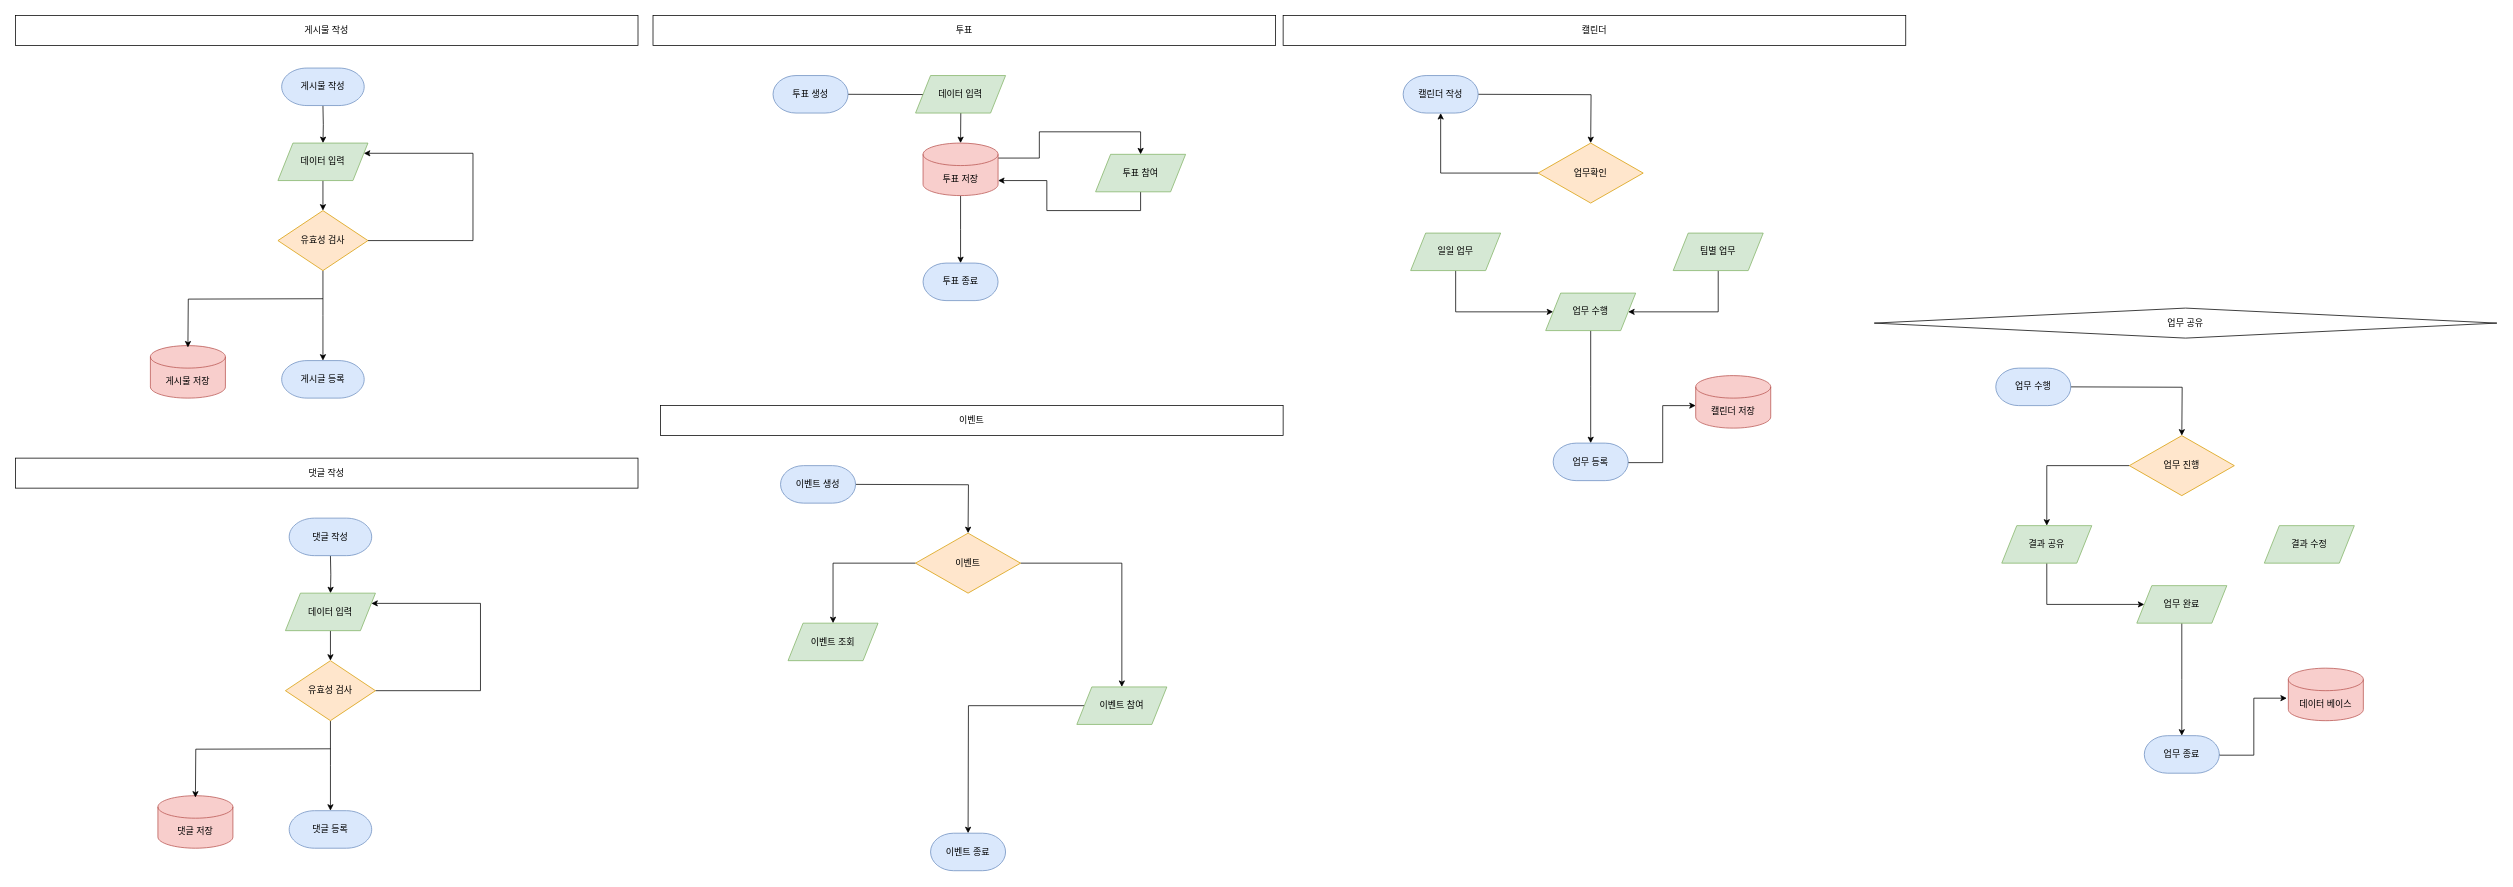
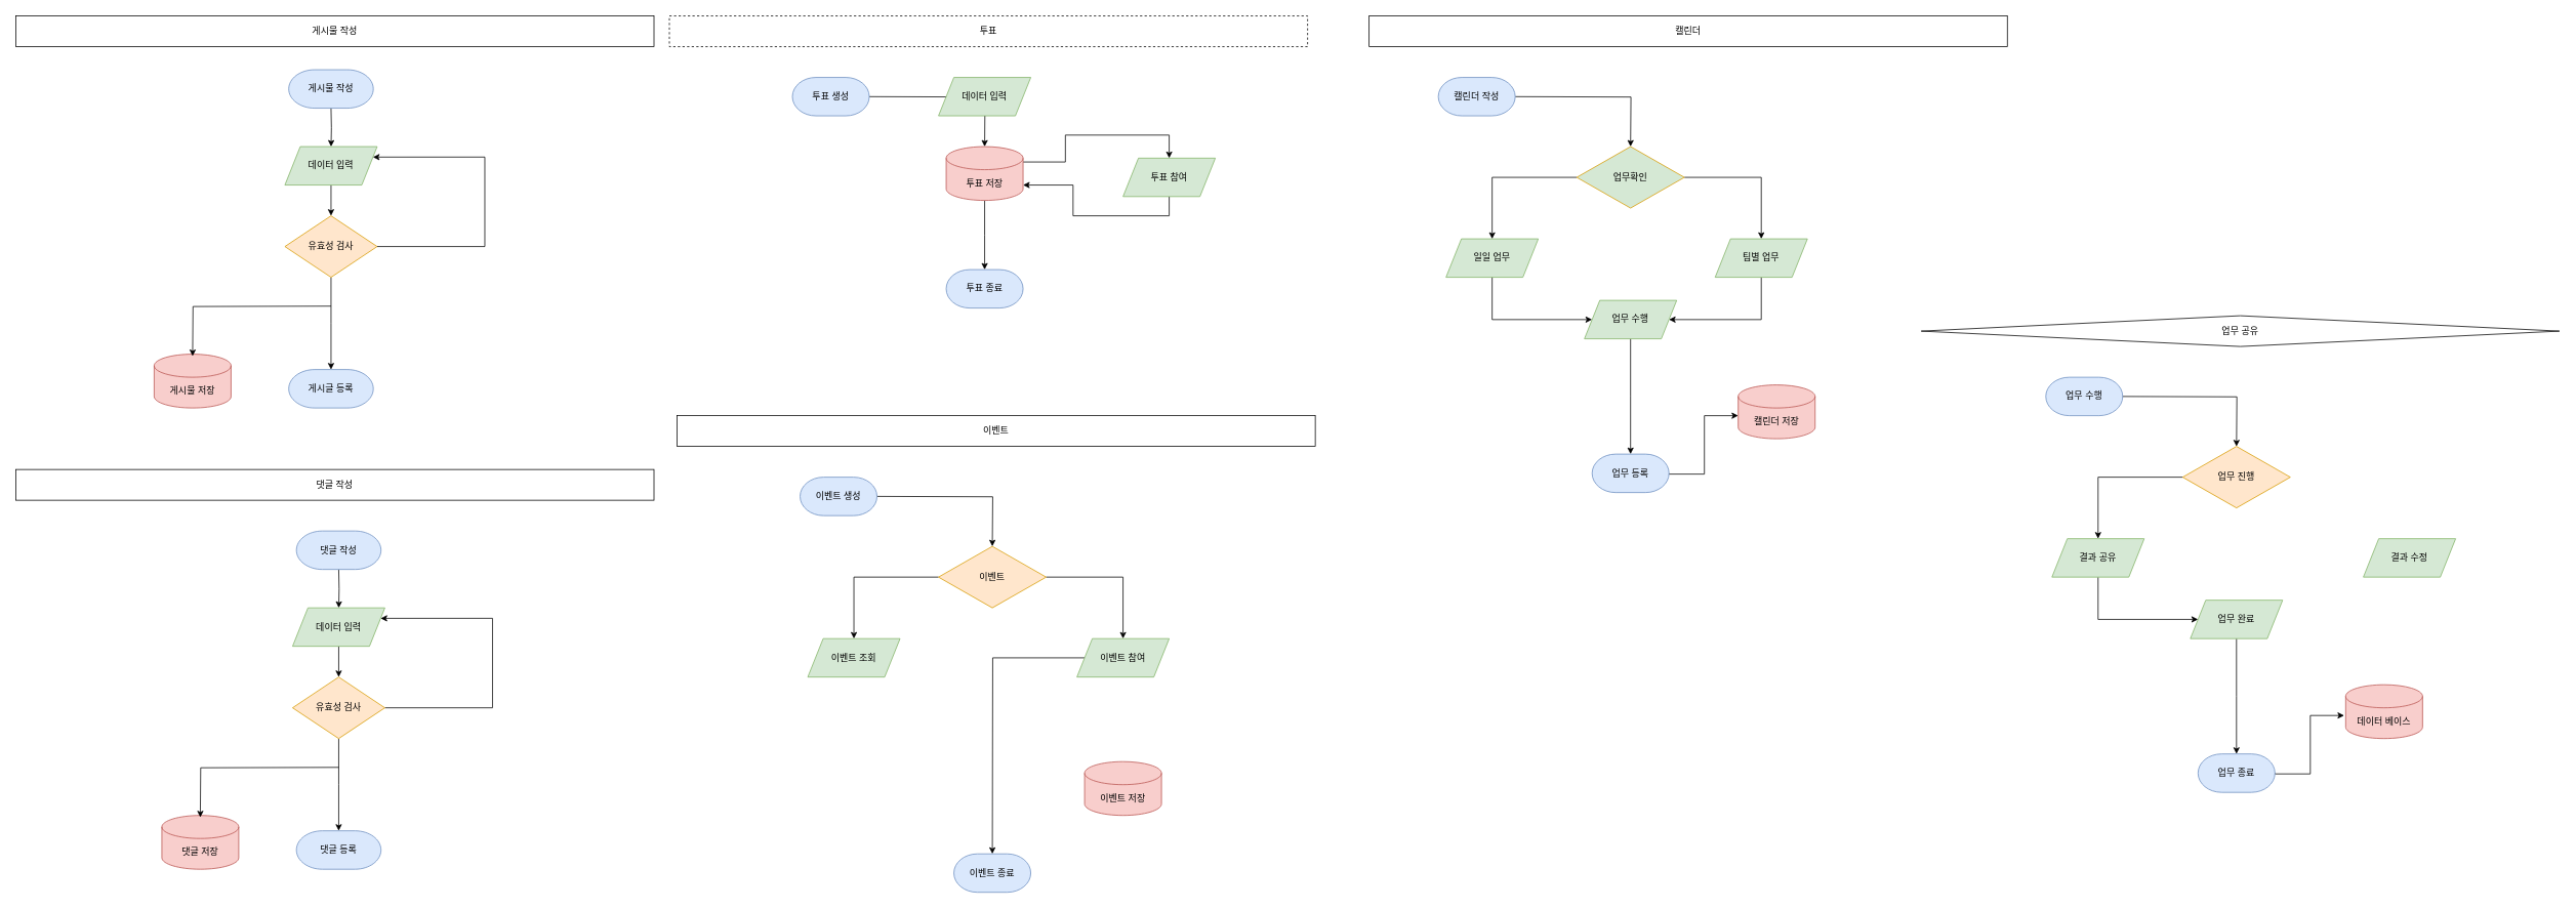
- <mxCell id="11" value="투표" style="rounded=0;whiteSpace=wrap;html=1;" parent="1" vertex="1"><mxGeometry x="870" width="830" height="40" as="geometry" y="20" /></mxCell>
+ <mxCell id="11" value="투표" style="rounded=0;whiteSpace=wrap;html=1;dashed=1;" parent="1" vertex="1"><mxGeometry x="870" width="830" height="40" as="geometry" y="20" /></mxCell>
- <mxCell id="25" value="캘린더" style="rounded=0;whiteSpace=wrap;html=1;" parent="1" vertex="1"><mxGeometry x="1710" width="830" height="40" as="geometry" y="20" /></mxCell>
+ <mxCell id="25" value="캘린더" style="rounded=0;whiteSpace=wrap;html=1;" parent="1" vertex="1"><mxGeometry x="1780" y="20" width="830" height="40" as="geometry" /></mxCell>
- <mxCell id="28" style="edgeStyle=orthogonalEdgeStyle;rounded=0;orthogonalLoop=1;jettySize=auto;html=1;" parent="1" source="30" target="53" edge="1"><mxGeometry relative="1" as="geometry" /></mxCell>
+ <mxCell id="28" style="edgeStyle=orthogonalEdgeStyle;rounded=0;orthogonalLoop=1;jettySize=auto;html=1;" parent="1" source="30" target="27" edge="1"><mxGeometry relative="1" as="geometry" /></mxCell>
- <mxCell id="30" value="업무확인" style="rhombus;whiteSpace=wrap;html=1;fillColor=#ffe6cc;strokeColor=#d79b00;" parent="1" vertex="1"><mxGeometry x="2050" y="190" width="140" height="80" as="geometry" /></mxCell>
+ <mxCell id="30" value="업무확인" style="rhombus;whiteSpace=wrap;html=1;fillColor=#d5e8d4;strokeColor=#d79b00;" parent="1" vertex="1"><mxGeometry x="2050" y="190" width="140" height="80" as="geometry" /></mxCell>
+ <mxCell id="29" style="edgeStyle=orthogonalEdgeStyle;rounded=0;orthogonalLoop=1;jettySize=auto;html=1;" parent="1" source="30" target="32" edge="1"><mxGeometry relative="1" as="geometry" /></mxCell>
- <mxCell id="43" value="결과 수정" style="shape=parallelogram;perimeter=parallelogramPerimeter;whiteSpace=wrap;html=1;fixedSize=1;fillColor=#d5e8d4;strokeColor=#82b366;" parent="1" vertex="1"><mxGeometry x="3018" y="700" width="120" height="50" as="geometry" /></mxCell>
+ <mxCell id="43" value="결과 수정" style="shape=parallelogram;perimeter=parallelogramPerimeter;whiteSpace=wrap;html=1;fixedSize=1;fillColor=#d5e8d4;strokeColor=#82b366;" parent="1" vertex="1"><mxGeometry x="3073" y="700" width="120" height="50" as="geometry" /></mxCell>
- <mxCell id="22" value="이벤트 참여" style="shape=parallelogram;perimeter=parallelogramPerimeter;whiteSpace=wrap;html=1;fixedSize=1;fillColor=#d5e8d4;strokeColor=#82b366;" parent="1" vertex="1"><mxGeometry x="1435" y="915" width="120" height="50" as="geometry" /></mxCell>
+ <mxCell id="22" value="이벤트 참여" style="shape=parallelogram;perimeter=parallelogramPerimeter;whiteSpace=wrap;html=1;fixedSize=1;fillColor=#d5e8d4;strokeColor=#82b366;" parent="1" vertex="1"><mxGeometry x="1400" y="830" width="120" height="50" as="geometry" /></mxCell>
+ <mxCell id="15" value="이벤트 저장" style="shape=cylinder3;whiteSpace=wrap;html=1;boundedLbl=1;backgroundOutline=1;size=15;fillColor=#f8cecc;strokeColor=#b85450;" parent="1" vertex="1"><mxGeometry x="1410" y="990" width="100" height="70" as="geometry" /></mxCell>
